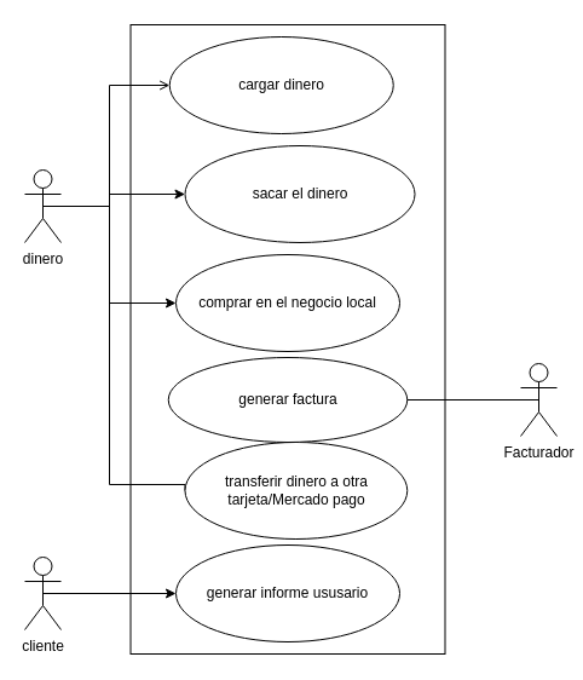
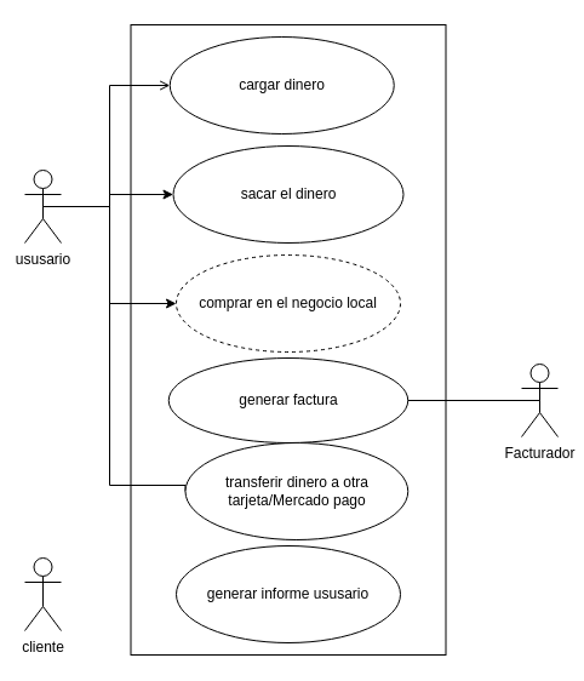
- <mxCell id="13" value="sacar el dinero" style="ellipse;whiteSpace=wrap;html=1;" vertex="1" parent="1"><mxGeometry x="152.5" y="120" width="190" height="80" as="geometry" /></mxCell>
+ <mxCell id="13" value="sacar el dinero" style="ellipse;whiteSpace=wrap;html=1;" vertex="1" parent="1"><mxGeometry x="142.5" y="120" width="190" height="80" as="geometry" /></mxCell>
- <mxCell id="10" value="dinero" style="shape=umlActor;verticalLabelPosition=bottom;verticalAlign=top;html=1;outlineConnect=0;" vertex="1" parent="1"><mxGeometry x="20" y="140" width="30" height="60" as="geometry" /></mxCell>
+ <mxCell id="10" value="ususario" style="shape=umlActor;verticalLabelPosition=bottom;verticalAlign=top;html=1;outlineConnect=0;" vertex="1" parent="1"><mxGeometry x="20" y="140" width="30" height="60" as="geometry" /></mxCell>
- <mxCell id="4" value="comprar en el negocio local" style="ellipse;whiteSpace=wrap;html=1;" vertex="1" parent="1"><mxGeometry x="145" y="210" width="185" height="80" as="geometry" /></mxCell>
+ <mxCell id="4" value="comprar en el negocio local" style="ellipse;whiteSpace=wrap;html=1;dashed=1;" vertex="1" parent="1"><mxGeometry x="145" y="210" width="185" height="80" as="geometry" /></mxCell>
- <mxCell id="11" style="edgeStyle=orthogonalEdgeStyle;rounded=0;orthogonalLoop=1;jettySize=auto;html=1;entryX=0;entryY=0.5;entryDx=0;entryDy=0;exitX=0.5;exitY=0.5;exitDx=0;exitDy=0;exitPerimeter=0;" edge="1" parent="1" source="12" target="5"><mxGeometry relative="1" as="geometry" /></mxCell>
